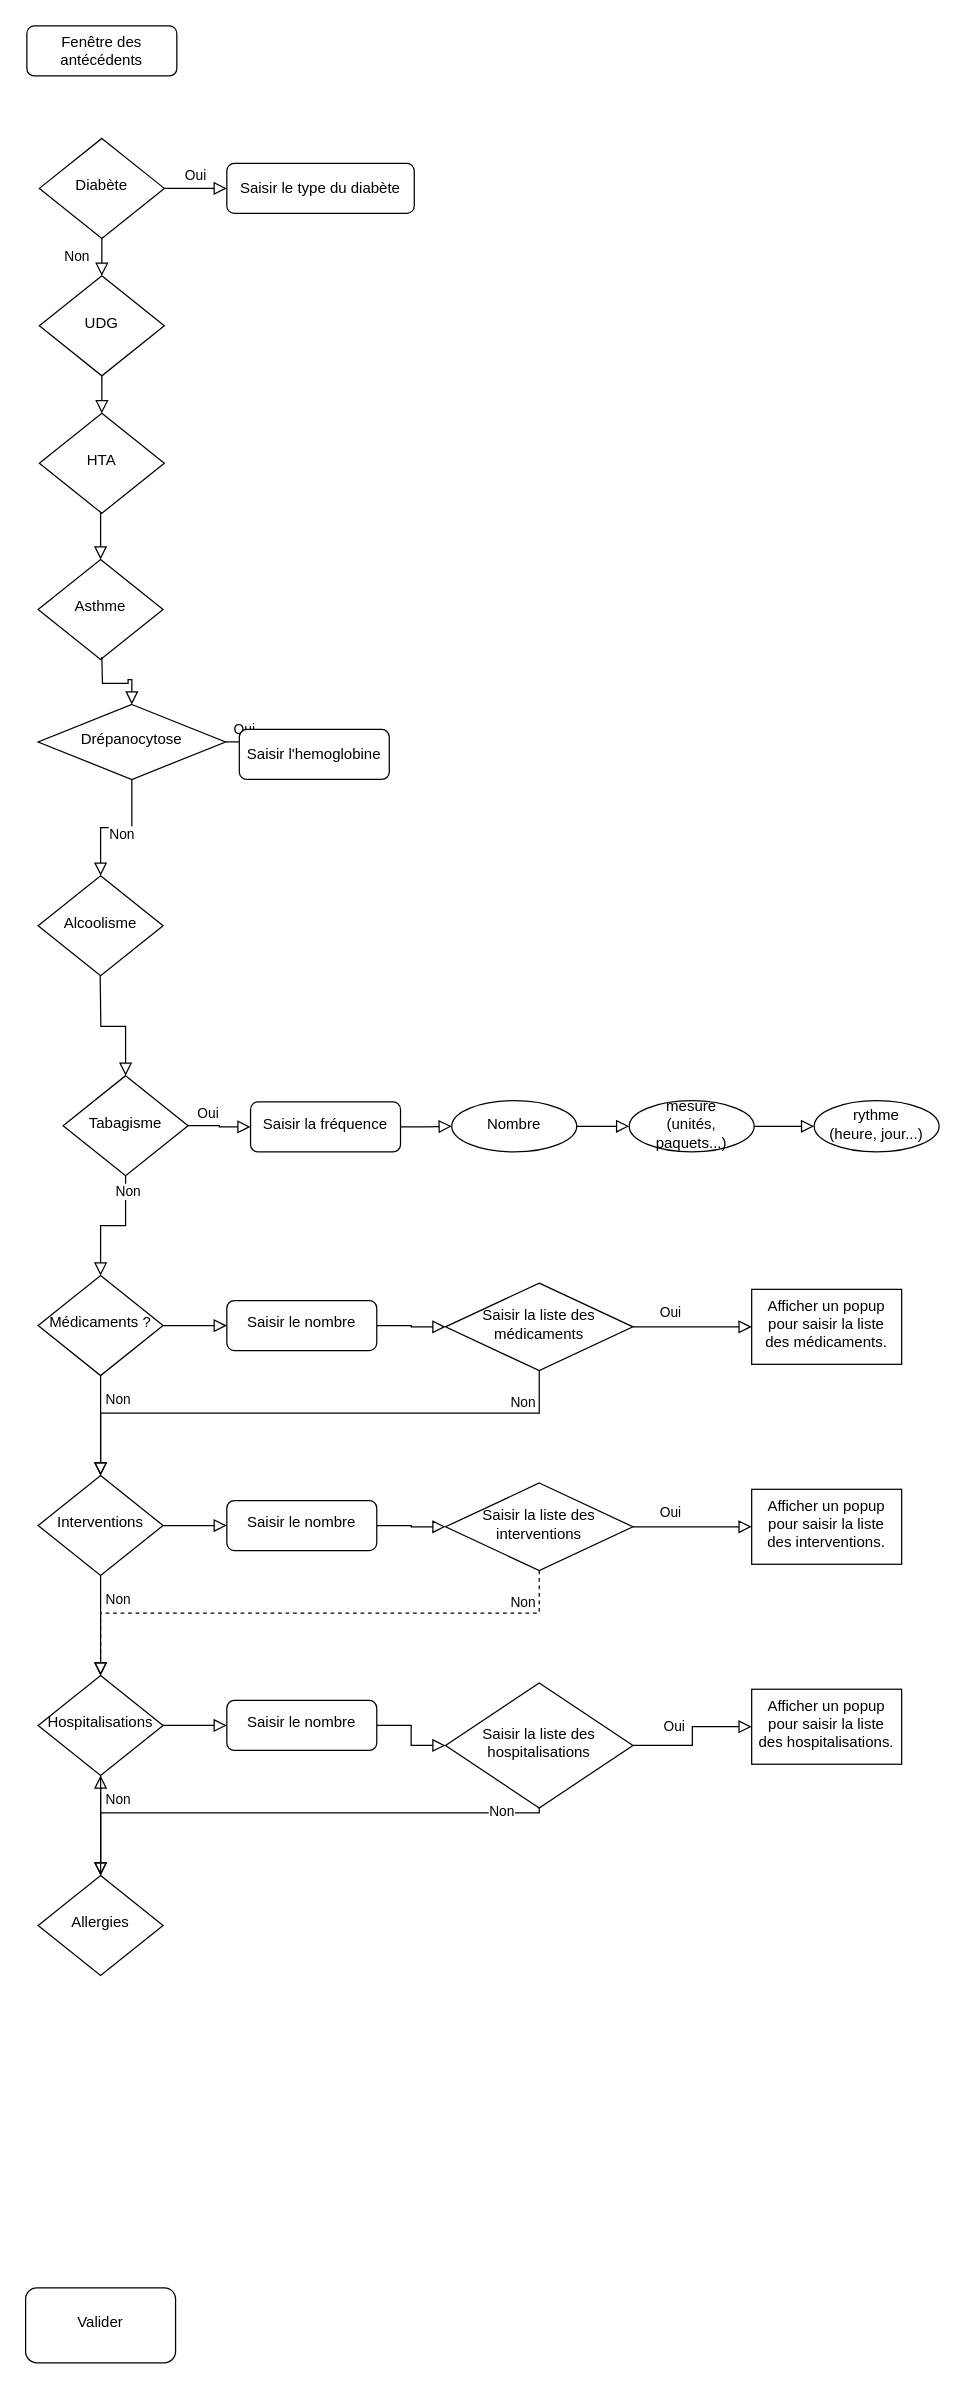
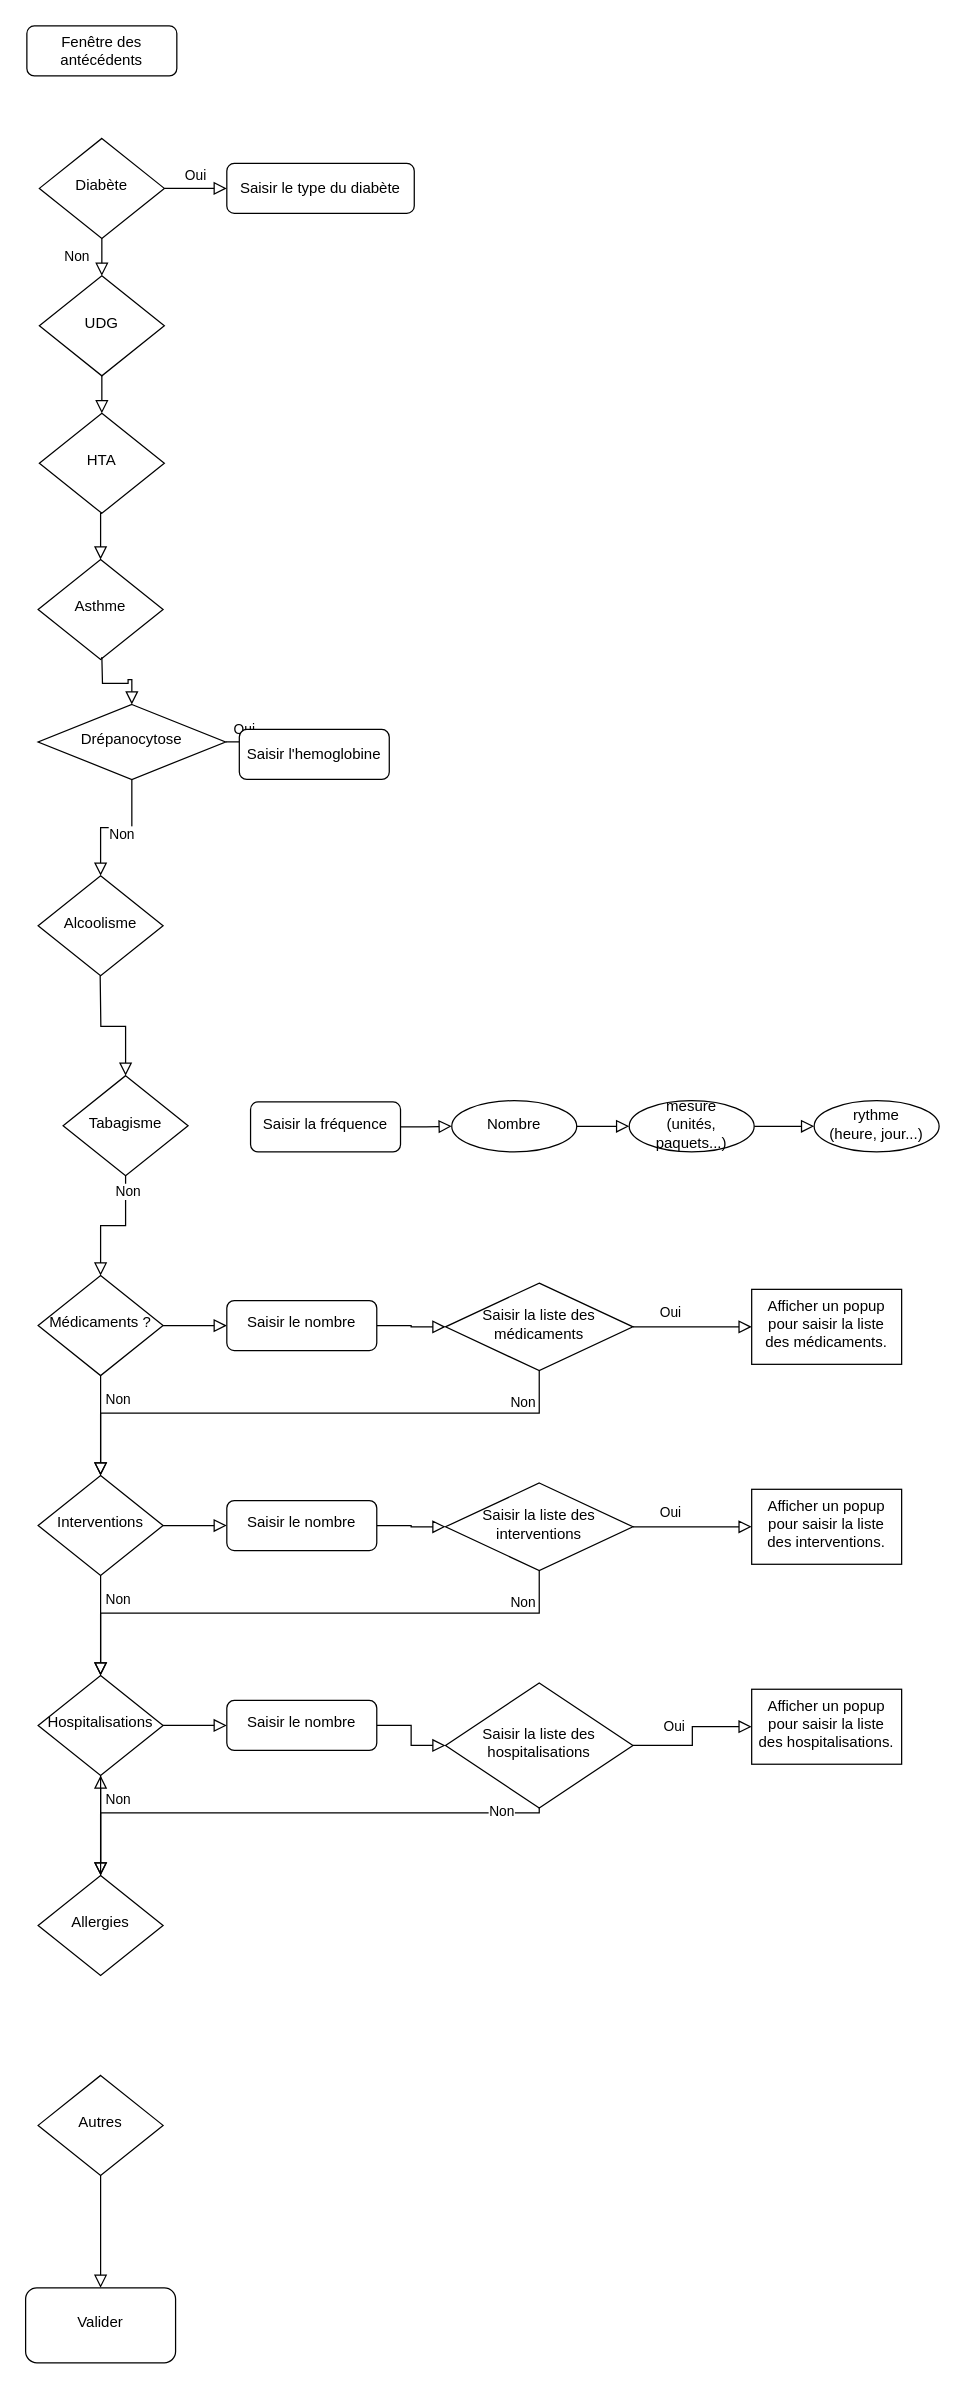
- <mxCell id="19" value="" style="edgeStyle=orthogonalEdgeStyle;rounded=0;orthogonalLoop=1;jettySize=auto;html=1;endArrow=block;endFill=0;endSize=8;" parent="1" source="23" target="25" edge="1"><mxGeometry relative="1" as="geometry" /></mxCell>
- <mxCell id="20" value="Oui" style="edgeLabel;html=1;align=center;verticalAlign=middle;resizable=0;points=[];" parent="19" vertex="1" connectable="0"><mxGeometry x="-0.013" relative="1" as="geometry"><mxPoint x="-10" y="-11" as="offset" /></mxGeometry></mxCell>
- <mxCell id="52" value="" style="edgeStyle=orthogonalEdgeStyle;rounded=0;orthogonalLoop=1;jettySize=auto;html=1;entryX=0.5;entryY=0;entryDx=0;entryDy=0;endArrow=block;endFill=0;endSize=8;dashed=1;" parent="1" source="54" target="59" edge="1"><mxGeometry relative="1" as="geometry"><mxPoint x="80" y="1340" as="targetPoint" /><Array as="points"><mxPoint x="431" y="1290" /><mxPoint x="80" y="1290" /></Array></mxGeometry></mxCell>
+ <mxCell id="52" value="" style="edgeStyle=orthogonalEdgeStyle;rounded=0;orthogonalLoop=1;jettySize=auto;html=1;entryX=0.5;entryY=0;entryDx=0;entryDy=0;endArrow=block;endFill=0;endSize=8;" parent="1" source="54" target="59" edge="1"><mxGeometry relative="1" as="geometry"><mxPoint x="80" y="1340" as="targetPoint" /><Array as="points"><mxPoint x="431" y="1290" /><mxPoint x="80" y="1290" /></Array></mxGeometry></mxCell>
+ <mxCell id="71" value="Autres" style="rhombus;whiteSpace=wrap;html=1;shadow=0;fontFamily=Helvetica;fontSize=12;align=center;strokeWidth=1;spacing=6;spacingTop=-4;" parent="1" vertex="1"><mxGeometry x="30" y="1660" width="100" height="80" as="geometry" /></mxCell>
+ <mxCell id="70" value="" style="edgeStyle=orthogonalEdgeStyle;rounded=0;orthogonalLoop=1;jettySize=auto;html=1;endArrow=block;endFill=0;endSize=8;" parent="1" source="71" target="72" edge="1"><mxGeometry relative="1" as="geometry" /></mxCell>
